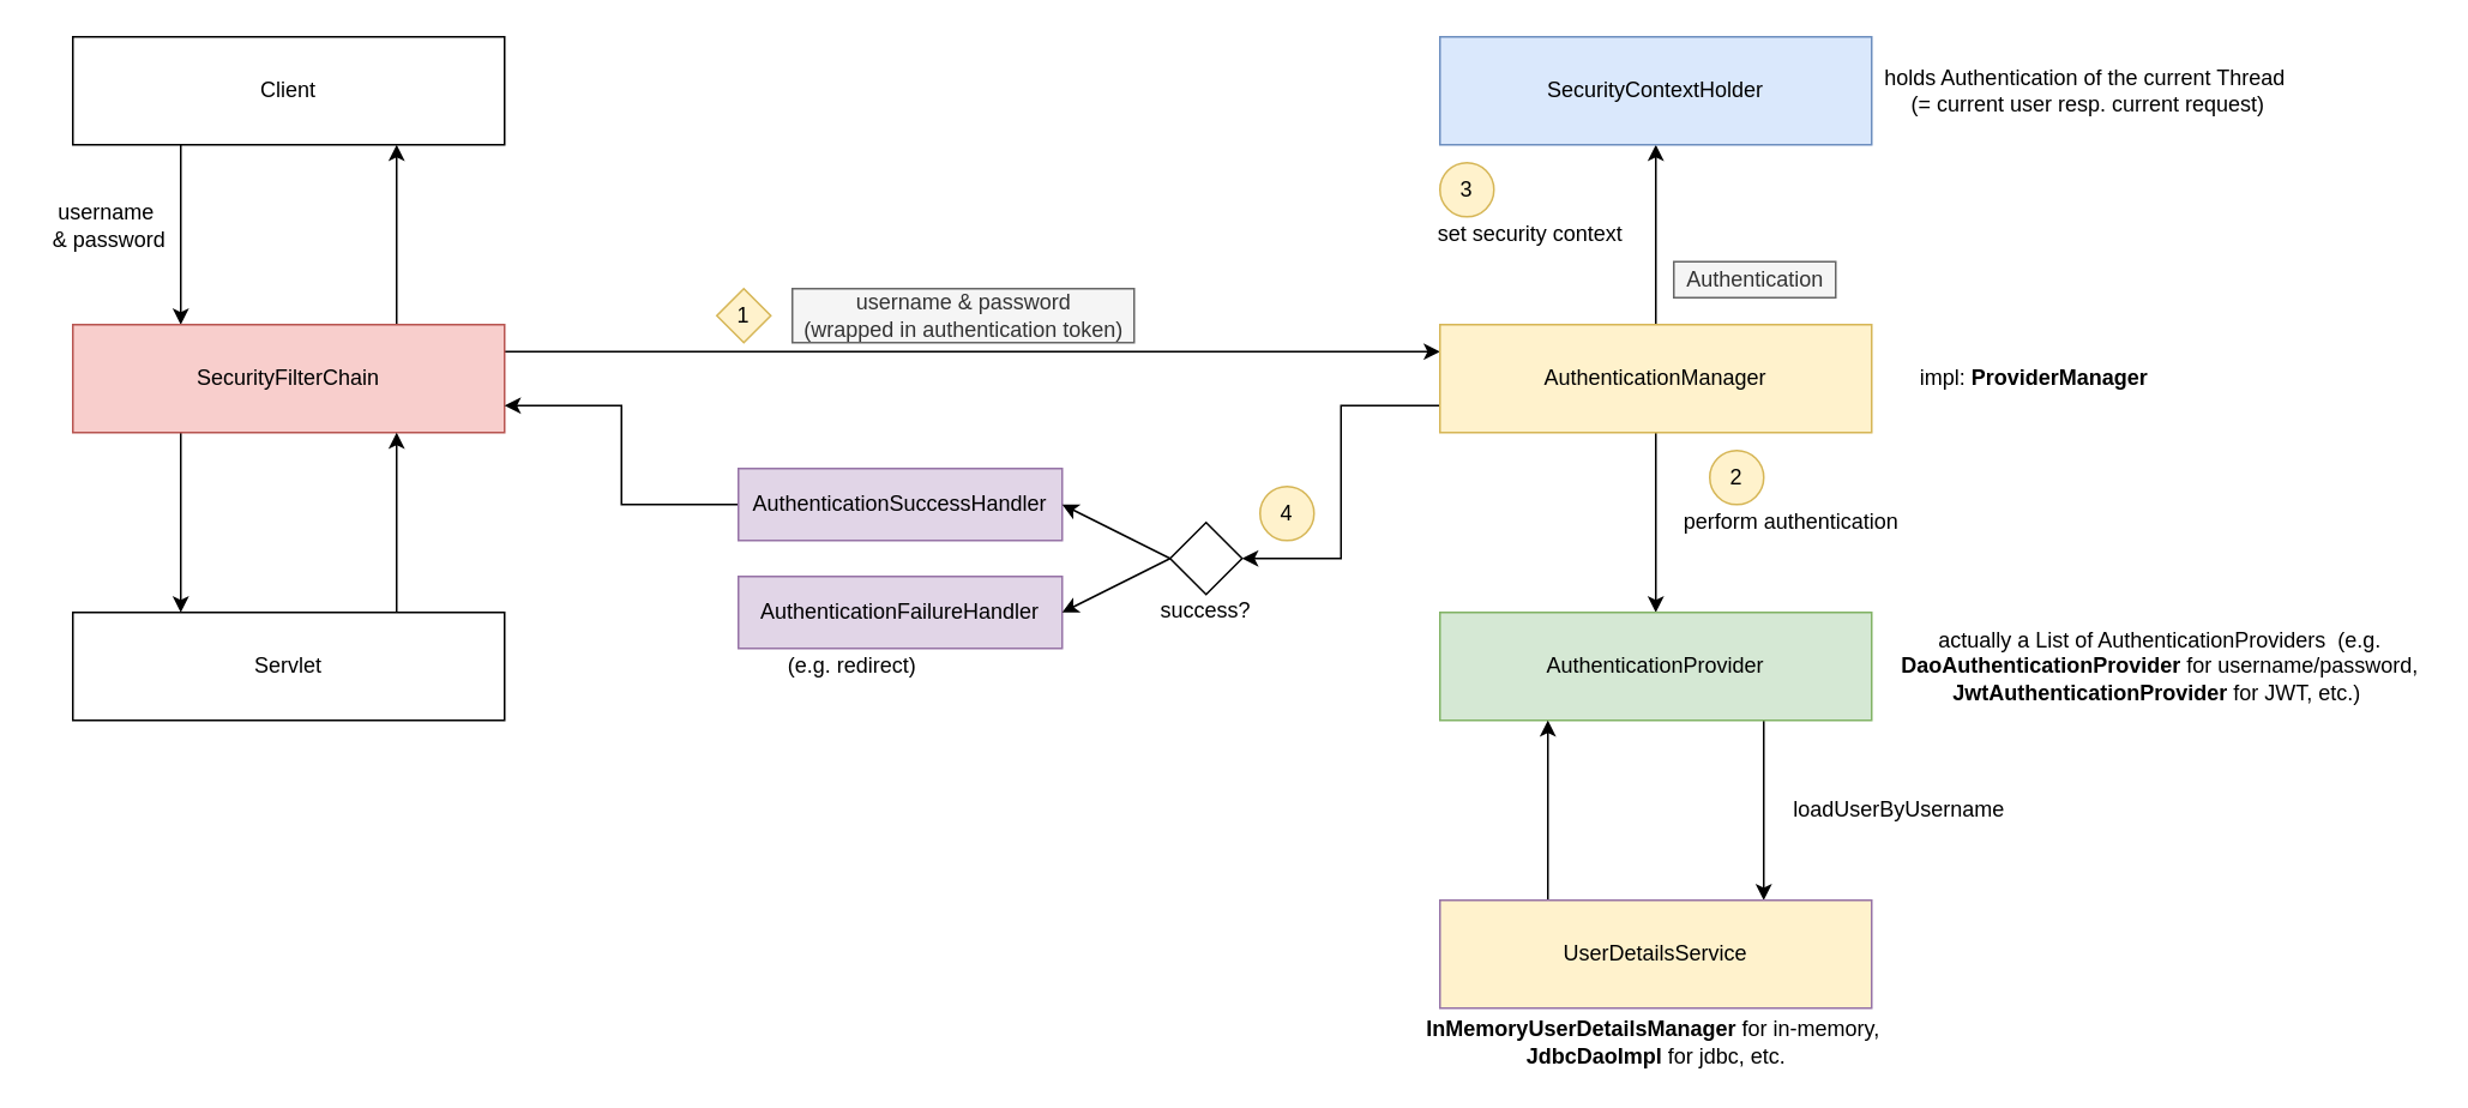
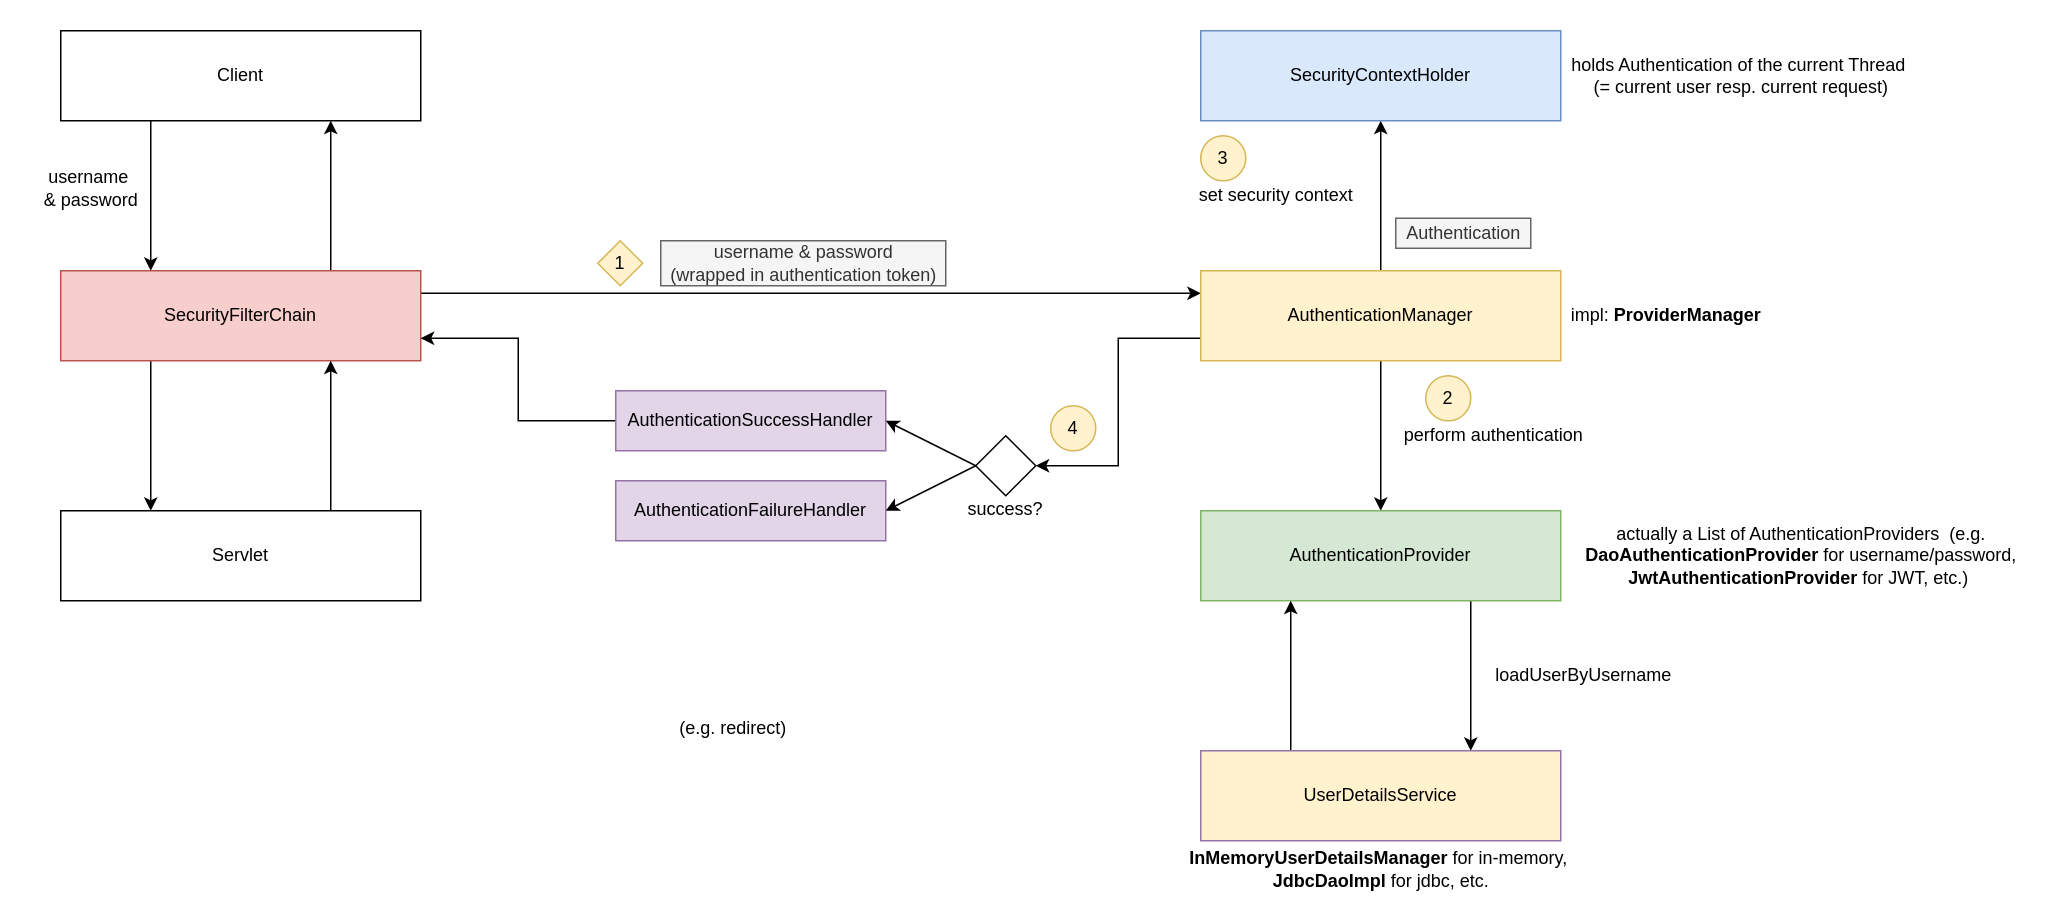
- <mxCell id="40" value="impl: &lt;b&gt;ProviderManager&lt;/b&gt;" style="text;html=1;align=center;verticalAlign=middle;resizable=0;points=[];autosize=1;" vertex="1" parent="1"><mxGeometry x="1060" y="200" width="140" height="20" as="geometry" /></mxCell>
+ <mxCell id="40" value="impl: &lt;b&gt;ProviderManager&lt;/b&gt;" style="text;html=1;align=center;verticalAlign=middle;resizable=0;points=[];autosize=1;" vertex="1" parent="1"><mxGeometry x="1040" y="200" width="140" height="20" as="geometry" /></mxCell>
- <mxCell id="30" value="(e.g. redirect)" style="text;html=1;align=center;verticalAlign=middle;resizable=0;points=[];autosize=1;" vertex="1" parent="1"><mxGeometry x="428" y="360" width="90" height="20" as="geometry" /></mxCell>
+ <mxCell id="30" value="(e.g. redirect)" style="text;html=1;align=center;verticalAlign=middle;resizable=0;points=[];autosize=1;" vertex="1" parent="1"><mxGeometry x="443" y="475" width="90" height="20" as="geometry" /></mxCell>
